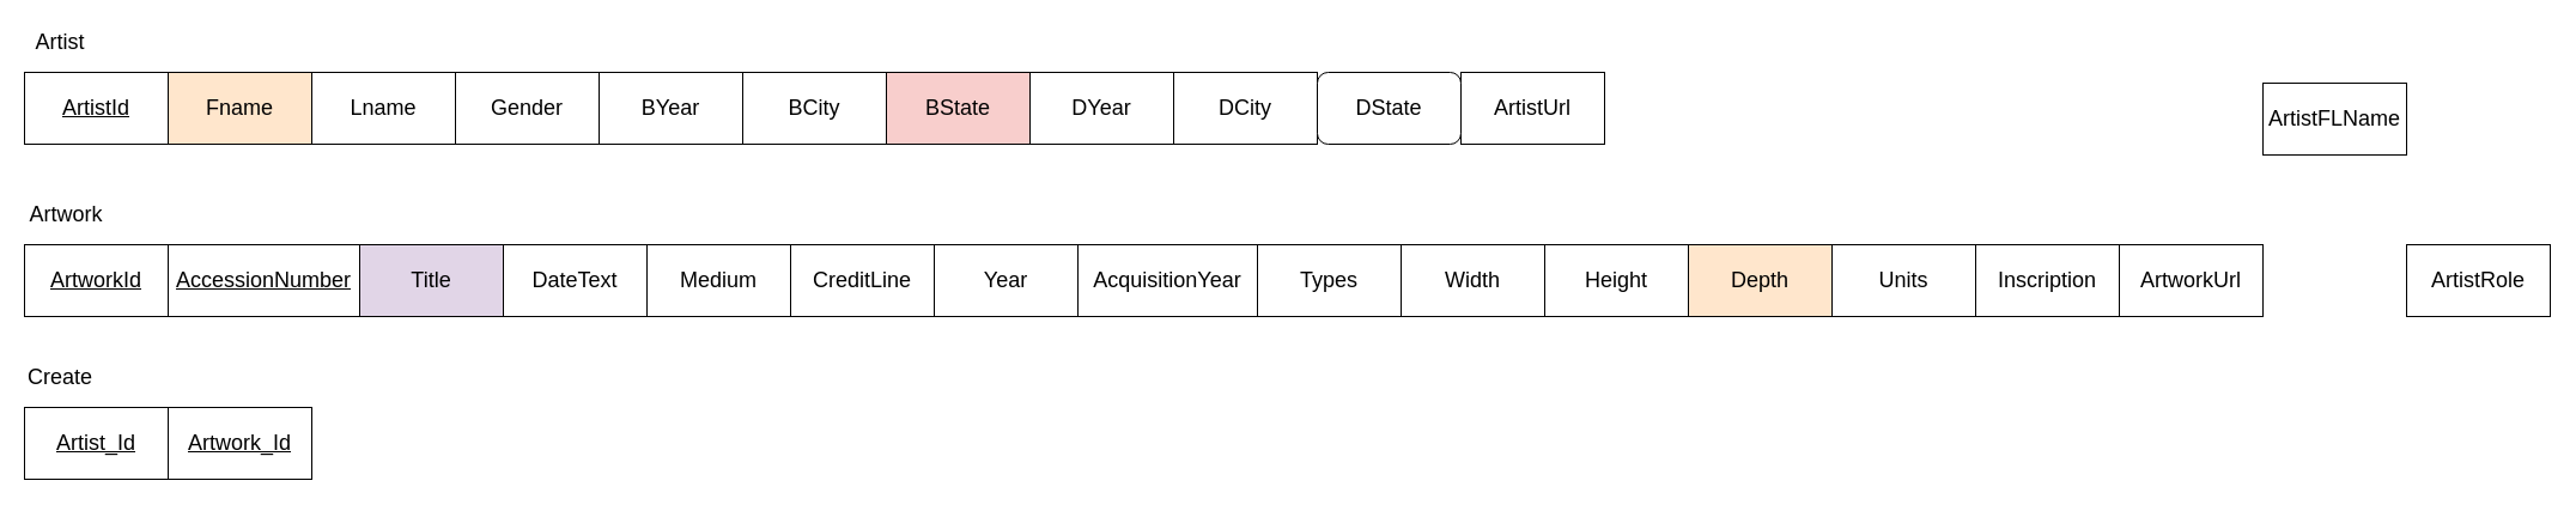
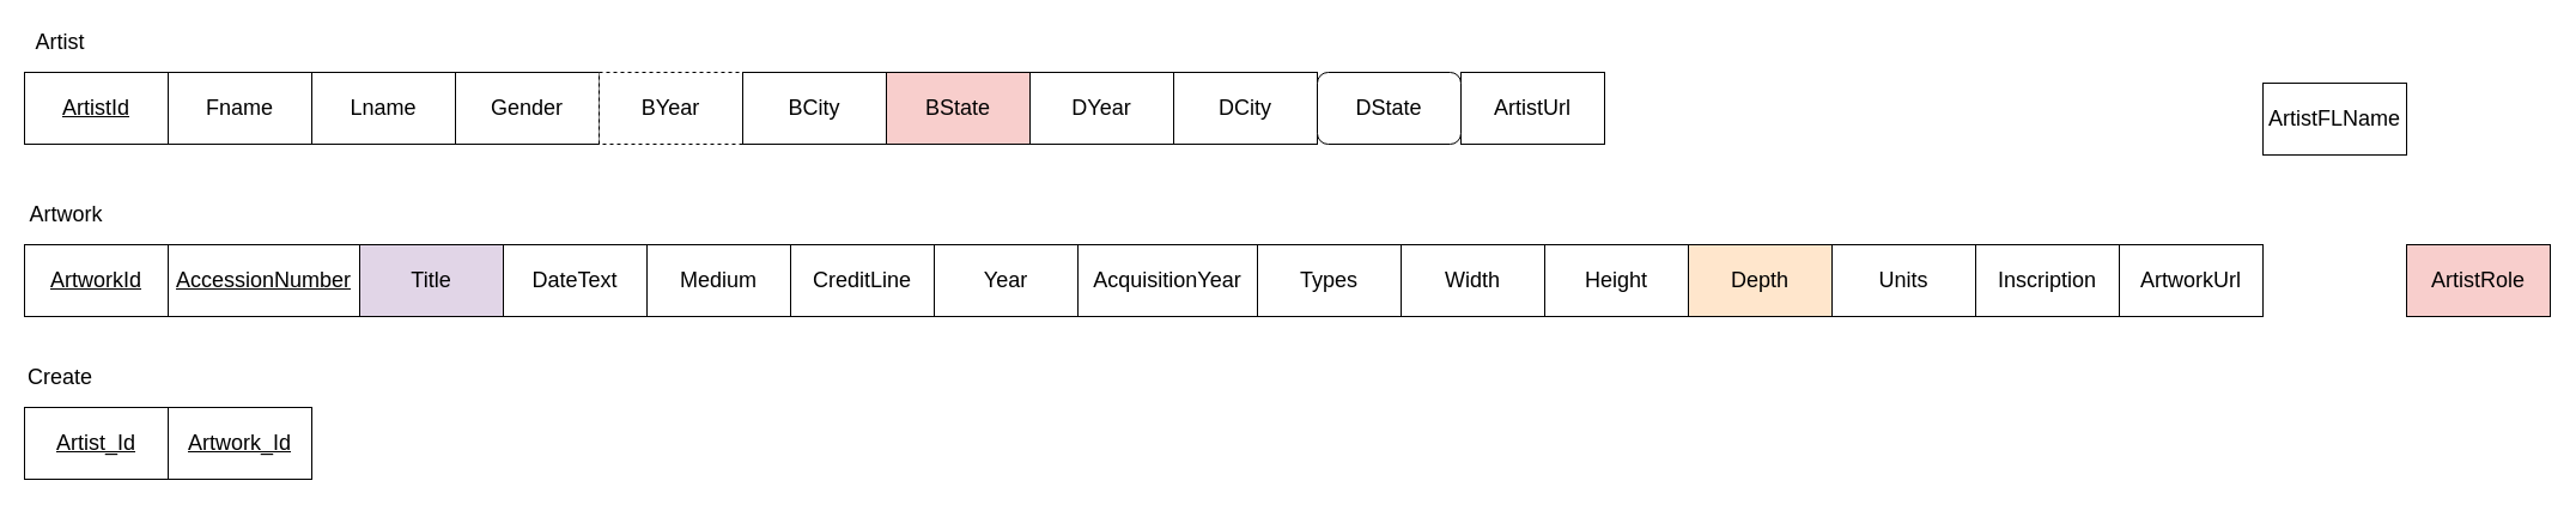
- <mxCell id="3" value="&lt;font style=&quot;font-size: 18px;&quot;&gt;Fname&lt;/font&gt;" style="rounded=0;whiteSpace=wrap;html=1;fillColor=#ffe6cc;" vertex="1" parent="1"><mxGeometry x="140" y="60" width="120" height="60" as="geometry" /></mxCell>
+ <mxCell id="3" value="&lt;font style=&quot;font-size: 18px;&quot;&gt;Fname&lt;/font&gt;" style="rounded=0;whiteSpace=wrap;html=1;" vertex="1" parent="1"><mxGeometry x="140" y="60" width="120" height="60" as="geometry" /></mxCell>
- <mxCell id="8" value="&lt;font style=&quot;font-size: 18px;&quot;&gt;BYear&lt;/font&gt;" style="rounded=0;whiteSpace=wrap;html=1;" vertex="1" parent="1"><mxGeometry x="500" y="60" width="120" height="60" as="geometry" /></mxCell>
+ <mxCell id="8" value="&lt;font style=&quot;font-size: 18px;&quot;&gt;BYear&lt;/font&gt;" style="rounded=0;whiteSpace=wrap;html=1;dashed=1;" vertex="1" parent="1"><mxGeometry x="500" y="60" width="120" height="60" as="geometry" /></mxCell>
- <mxCell id="31" value="&lt;font style=&quot;font-size: 18px;&quot;&gt;ArtistRole&lt;/font&gt;" style="rounded=0;whiteSpace=wrap;html=1;" vertex="1" parent="1"><mxGeometry x="2010" y="204" width="120" height="60" as="geometry" /></mxCell>
+ <mxCell id="31" value="&lt;font style=&quot;font-size: 18px;&quot;&gt;ArtistRole&lt;/font&gt;" style="rounded=0;whiteSpace=wrap;html=1;fillColor=#f8cecc;" vertex="1" parent="1"><mxGeometry x="2010" y="204" width="120" height="60" as="geometry" /></mxCell>
